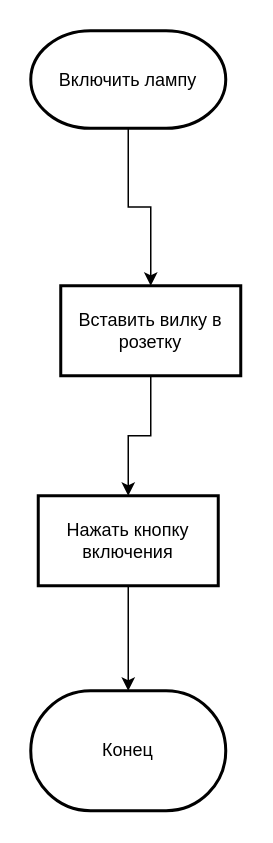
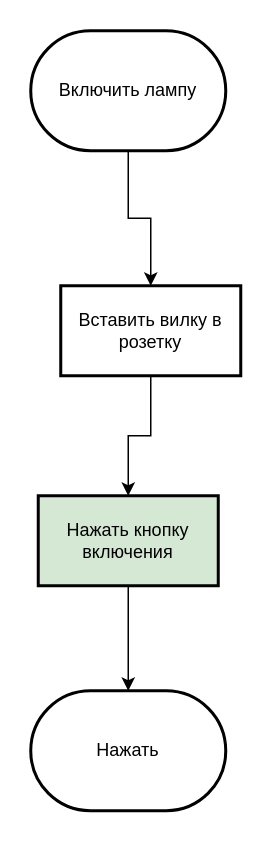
- <mxCell id="3" value="Включить лампу" style="strokeWidth=2;html=1;shape=mxgraph.flowchart.terminator;whiteSpace=wrap;" vertex="1" parent="1"><mxGeometry x="20" y="20" width="130" height="65" as="geometry" /></mxCell>
+ <mxCell id="3" value="Включить лампу" style="strokeWidth=2;html=1;shape=mxgraph.flowchart.terminator;whiteSpace=wrap;" vertex="1" parent="1"><mxGeometry x="20" y="20" width="130" height="80" as="geometry" /></mxCell>
- <mxCell id="7" value="Нажать кнопку включения" style="whiteSpace=wrap;html=1;strokeWidth=2;" vertex="1" parent="1"><mxGeometry x="25" y="330" width="120" height="60" as="geometry" /></mxCell>
+ <mxCell id="7" value="Нажать кнопку включения" style="whiteSpace=wrap;html=1;strokeWidth=2;fillColor=#d5e8d4;" vertex="1" parent="1"><mxGeometry x="25" y="330" width="120" height="60" as="geometry" /></mxCell>
- <mxCell id="8" value="Конец" style="strokeWidth=2;html=1;shape=mxgraph.flowchart.terminator;whiteSpace=wrap;" vertex="1" parent="1"><mxGeometry x="20" y="460" width="130" height="80" as="geometry" /></mxCell>
+ <mxCell id="8" value="Нажать" style="strokeWidth=2;html=1;shape=mxgraph.flowchart.terminator;whiteSpace=wrap;" vertex="1" parent="1"><mxGeometry x="20" y="460" width="130" height="80" as="geometry" /></mxCell>
